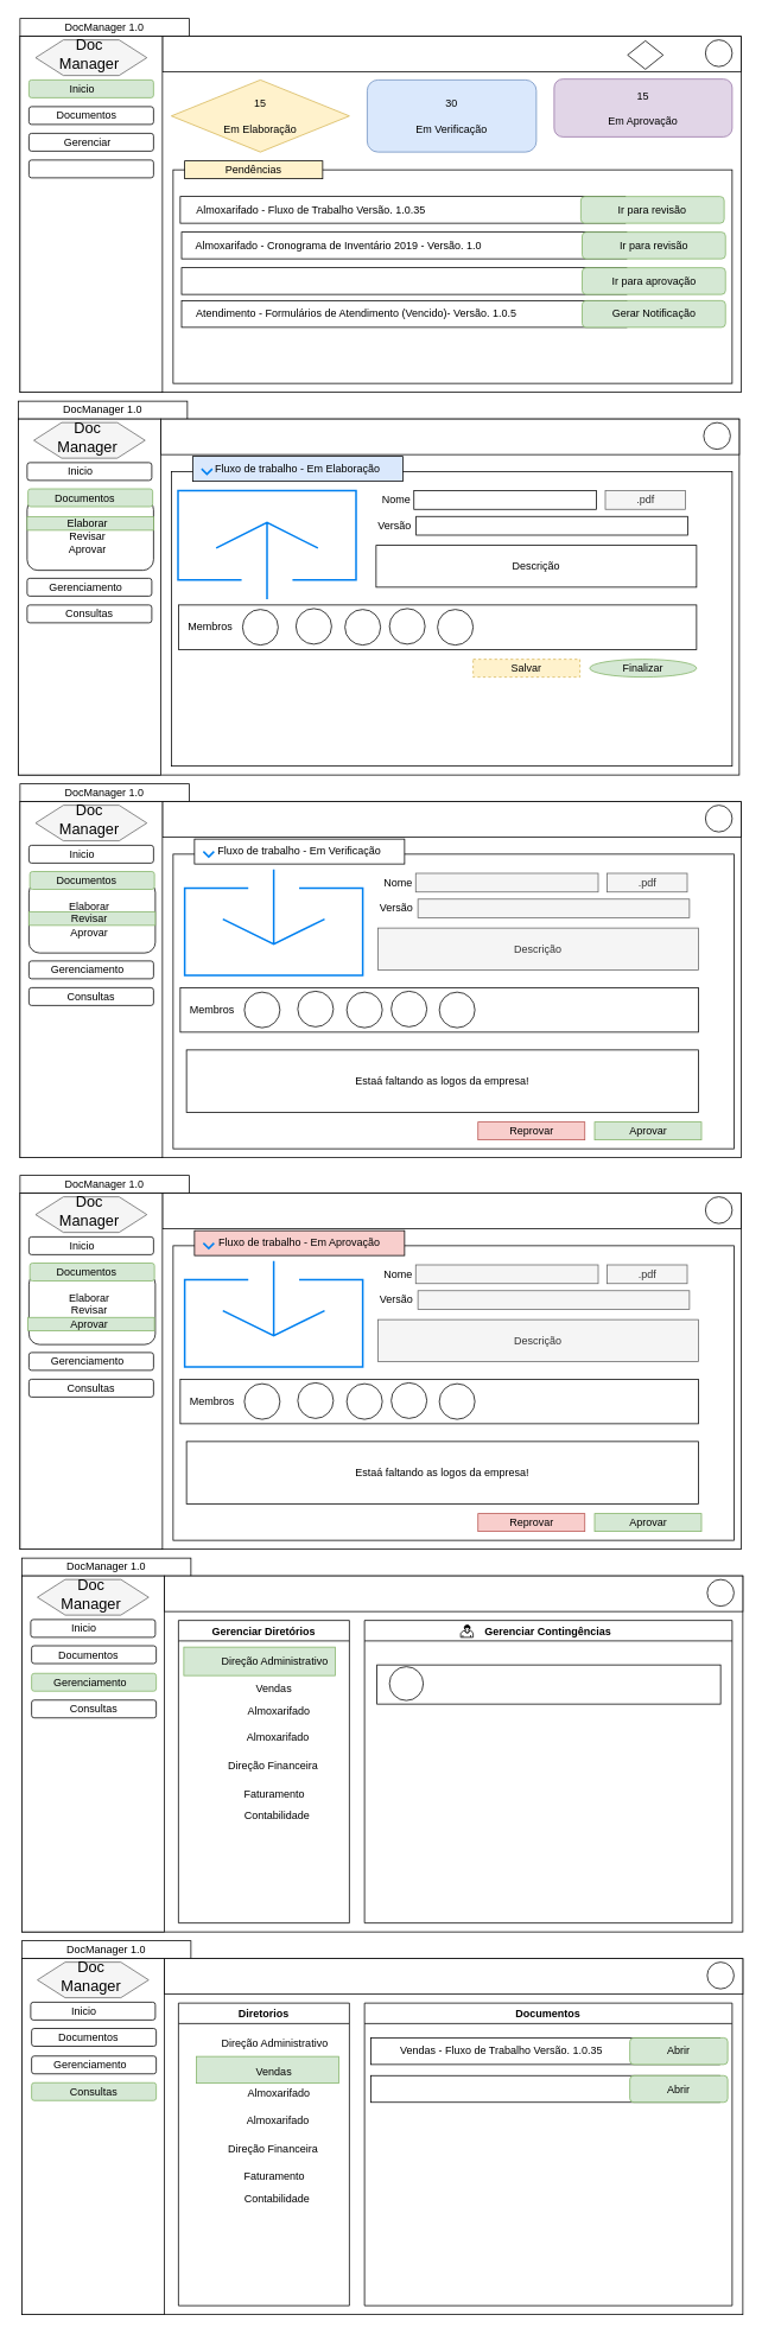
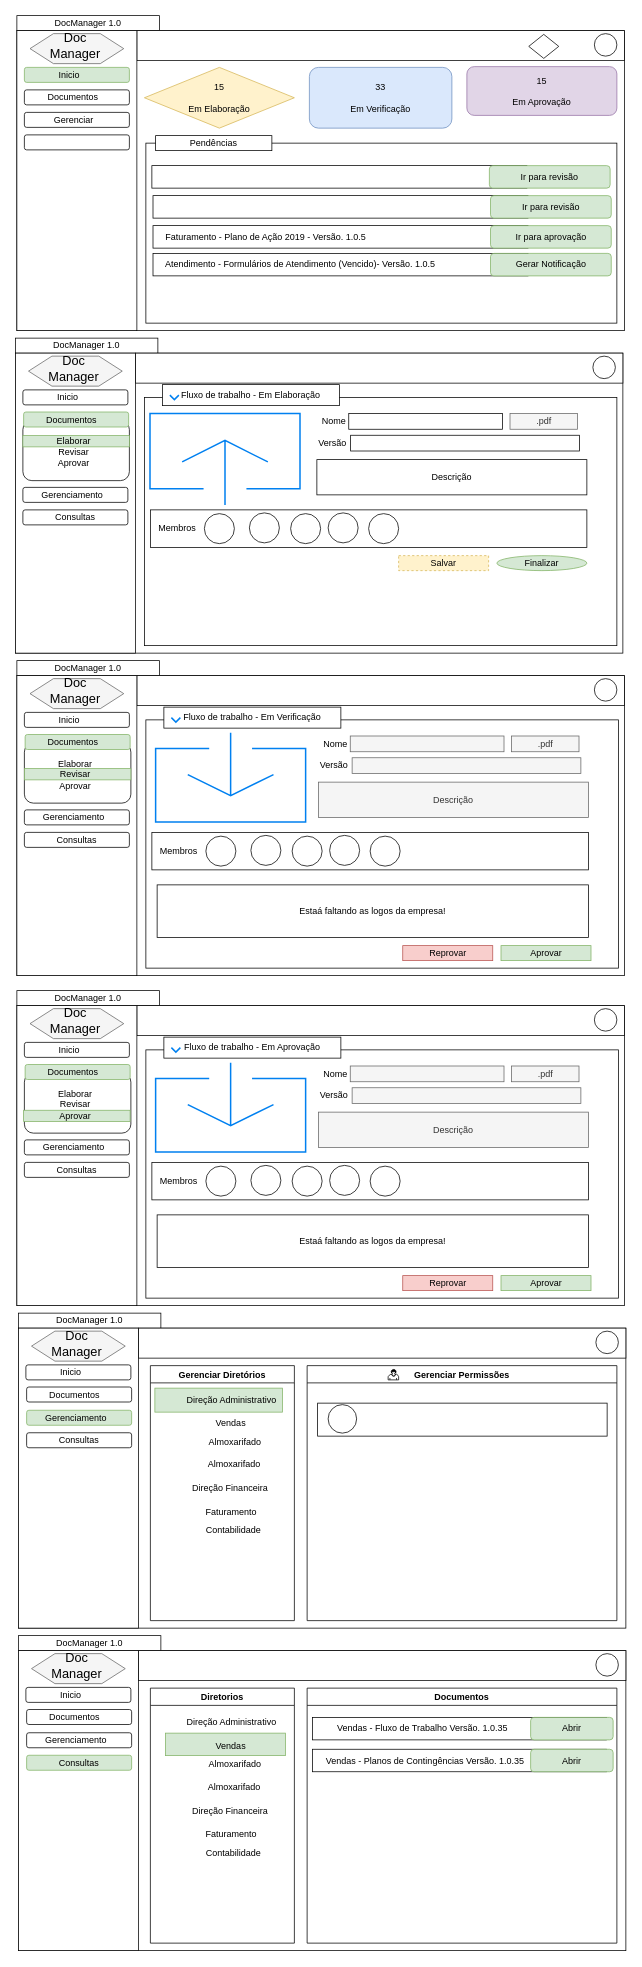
- <mxCell id="19" value="30&lt;br&gt;&lt;br&gt;Em Verificação" style="rounded=1;whiteSpace=wrap;html=1;fillColor=#dae8fc;strokeColor=#6c8ebf;" parent="1" vertex="1"><mxGeometry x="412" y="89" width="190" height="81" as="geometry" /></mxCell>
+ <mxCell id="19" value="33&lt;br&gt;&lt;br&gt;Em Verificação" style="rounded=1;whiteSpace=wrap;html=1;fillColor=#dae8fc;strokeColor=#6c8ebf;" parent="1" vertex="1"><mxGeometry x="412" y="89" width="190" height="81" as="geometry" /></mxCell>
- <mxCell id="133" value="Pendências" style="rounded=0;whiteSpace=wrap;html=1;fillColor=#fff2cc;" parent="1" vertex="1"><mxGeometry x="207" y="180" width="155" height="20" as="geometry" /></mxCell>
+ <mxCell id="133" value="Pendências" style="rounded=0;whiteSpace=wrap;html=1;" parent="1" vertex="1"><mxGeometry x="207" y="180" width="155" height="20" as="geometry" /></mxCell>
- <mxCell id="128" value="&lt;div style=&quot;text-align: left&quot;&gt;&lt;span&gt;Almoxarifado - Fluxo de Trabalho Versão. 1.0.35&lt;/span&gt;&lt;/div&gt;" style="text;html=1;strokeColor=none;fillColor=none;align=center;verticalAlign=middle;whiteSpace=wrap;rounded=0;" parent="1" vertex="1"><mxGeometry x="216" y="225" width="266" height="20" as="geometry" /></mxCell>
- <mxCell id="131" value="&lt;div style=&quot;text-align: left&quot;&gt;&lt;span&gt;Almoxarifado - Cronograma de Inventário 2019 - Versão. 1.0&lt;/span&gt;&lt;/div&gt;" style="text;html=1;strokeColor=none;fillColor=none;align=center;verticalAlign=middle;whiteSpace=wrap;rounded=0;" parent="1" vertex="1"><mxGeometry x="218" y="265" width="324" height="20" as="geometry" /></mxCell>
+ <mxCell id="135" value="&lt;div style=&quot;text-align: left&quot;&gt;&lt;span&gt;Faturamento - Plano de Ação 2019 - Versão. 1.0.5&lt;/span&gt;&lt;/div&gt;" style="text;html=1;strokeColor=none;fillColor=none;align=center;verticalAlign=middle;whiteSpace=wrap;rounded=0;" parent="1" vertex="1"><mxGeometry x="218" y="305" width="272" height="20" as="geometry" /></mxCell>
- <mxCell id="42" value="Fluxo de trabalho - Em Elaboração" style="rounded=0;whiteSpace=wrap;html=1;fillColor=#dae8fc;" parent="1" vertex="1"><mxGeometry x="216" y="512" width="236" height="28" as="geometry" /></mxCell>
+ <mxCell id="42" value="Fluxo de trabalho - Em Elaboração" style="rounded=0;whiteSpace=wrap;html=1;" parent="1" vertex="1"><mxGeometry x="216" y="512" width="236" height="28" as="geometry" /></mxCell>
- <mxCell id="110" value="Fluxo de trabalho - Em Aprovação" style="rounded=0;whiteSpace=wrap;html=1;fillColor=#f8cecc;" parent="1" vertex="1"><mxGeometry x="218" y="1382" width="236" height="28" as="geometry" /></mxCell>
+ <mxCell id="110" value="Fluxo de trabalho - Em Aprovação" style="rounded=0;whiteSpace=wrap;html=1;" parent="1" vertex="1"><mxGeometry x="218" y="1382" width="236" height="28" as="geometry" /></mxCell>
- <mxCell id="176" value="Gerenciar Contingências" style="swimlane;" vertex="1" parent="1"><mxGeometry x="409" y="1820" width="413" height="340" as="geometry"><mxRectangle x="188" y="1900" width="80" height="23" as="alternateBounds" /></mxGeometry></mxCell>
+ <mxCell id="176" value="Gerenciar Permissões" style="swimlane;" vertex="1" parent="1"><mxGeometry x="409" y="1820" width="413" height="340" as="geometry"><mxRectangle x="188" y="1900" width="80" height="23" as="alternateBounds" /></mxGeometry></mxCell>
+ <mxCell id="216" value="&lt;div style=&quot;text-align: left&quot;&gt;&lt;span&gt;Vendas - Planos de Contingências&amp;nbsp;Versão. 1.0.35&lt;/span&gt;&lt;/div&gt;" style="text;html=1;strokeColor=none;fillColor=none;align=center;verticalAlign=middle;whiteSpace=wrap;rounded=0;" vertex="1" parent="1"><mxGeometry x="430" y="2337" width="273" height="20" as="geometry" /></mxCell>
